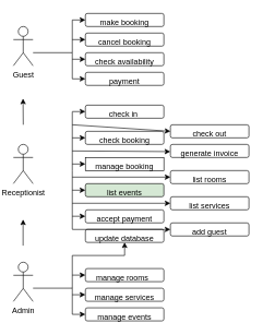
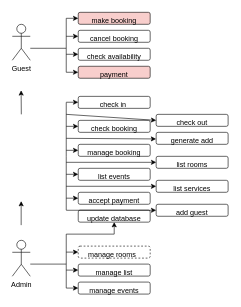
- <mxCell id="6" value="make booking" style="rounded=1;whiteSpace=wrap;html=1;verticalAlign=top;" parent="1" vertex="1"><mxGeometry x="130" y="20" width="120" height="20" as="geometry" /></mxCell>
+ <mxCell id="6" value="make booking" style="rounded=1;whiteSpace=wrap;html=1;verticalAlign=top;fillColor=#f8cecc;" parent="1" vertex="1"><mxGeometry x="130" y="20" width="120" height="20" as="geometry" /></mxCell>
- <mxCell id="9" value="payment" style="rounded=1;whiteSpace=wrap;html=1;verticalAlign=top;" parent="1" vertex="1"><mxGeometry x="130" y="110" width="120" height="20" as="geometry" /></mxCell>
+ <mxCell id="9" value="payment" style="rounded=1;whiteSpace=wrap;html=1;verticalAlign=top;fillColor=#f8cecc;" parent="1" vertex="1"><mxGeometry x="130" y="110" width="120" height="20" as="geometry" /></mxCell>
- <mxCell id="28" value="generate invoice" style="rounded=1;whiteSpace=wrap;html=1;verticalAlign=top;" parent="1" vertex="1"><mxGeometry x="260" y="220.2" width="120" height="20" as="geometry" /></mxCell>
+ <mxCell id="28" value="generate add" style="rounded=1;whiteSpace=wrap;html=1;verticalAlign=top;" parent="1" vertex="1"><mxGeometry x="260" y="220.2" width="120" height="20" as="geometry" /></mxCell>
- <mxCell id="4" value="Receptionist" style="shape=umlActor;verticalLabelPosition=bottom;verticalAlign=top;html=1;outlineConnect=0;" parent="1" vertex="1"><mxGeometry x="20" y="220.2" width="30" height="60" as="geometry" /></mxCell>
- <mxCell id="30" value="manage booking" style="whiteSpace=wrap;html=1;verticalAlign=top;rounded=0;" parent="1" vertex="1"><mxGeometry x="130" y="240.2" width="120" height="20" as="geometry" /></mxCell>
+ <mxCell id="30" value="manage booking" style="rounded=1;whiteSpace=wrap;html=1;verticalAlign=top;" parent="1" vertex="1"><mxGeometry x="130" y="240.2" width="120" height="20" as="geometry" /></mxCell>
- <mxCell id="37" value="list events" style="rounded=1;whiteSpace=wrap;html=1;verticalAlign=top;fillColor=#d5e8d4;" vertex="1" parent="1"><mxGeometry x="130" y="280.2" width="120" height="20" as="geometry" /></mxCell>
+ <mxCell id="37" value="list events" style="rounded=1;whiteSpace=wrap;html=1;verticalAlign=top;" vertex="1" parent="1"><mxGeometry x="130" y="280.2" width="120" height="20" as="geometry" /></mxCell>
- <mxCell id="22" value="manage rooms&amp;nbsp;&amp;nbsp;" style="rounded=1;whiteSpace=wrap;html=1;verticalAlign=top;" parent="1" vertex="1"><mxGeometry x="130" y="410" width="120" height="20" as="geometry" /></mxCell>
+ <mxCell id="22" value="manage rooms&amp;nbsp;&amp;nbsp;" style="rounded=1;whiteSpace=wrap;html=1;verticalAlign=top;dashed=1;" parent="1" vertex="1"><mxGeometry x="130" y="410" width="120" height="20" as="geometry" /></mxCell>
- <mxCell id="23" value="manage services" style="rounded=1;whiteSpace=wrap;html=1;verticalAlign=top;" parent="1" vertex="1"><mxGeometry x="130" y="440" width="120" height="20" as="geometry" /></mxCell>
+ <mxCell id="23" value="manage list" style="rounded=1;whiteSpace=wrap;html=1;verticalAlign=top;" parent="1" vertex="1"><mxGeometry x="130" y="440" width="120" height="20" as="geometry" /></mxCell>
